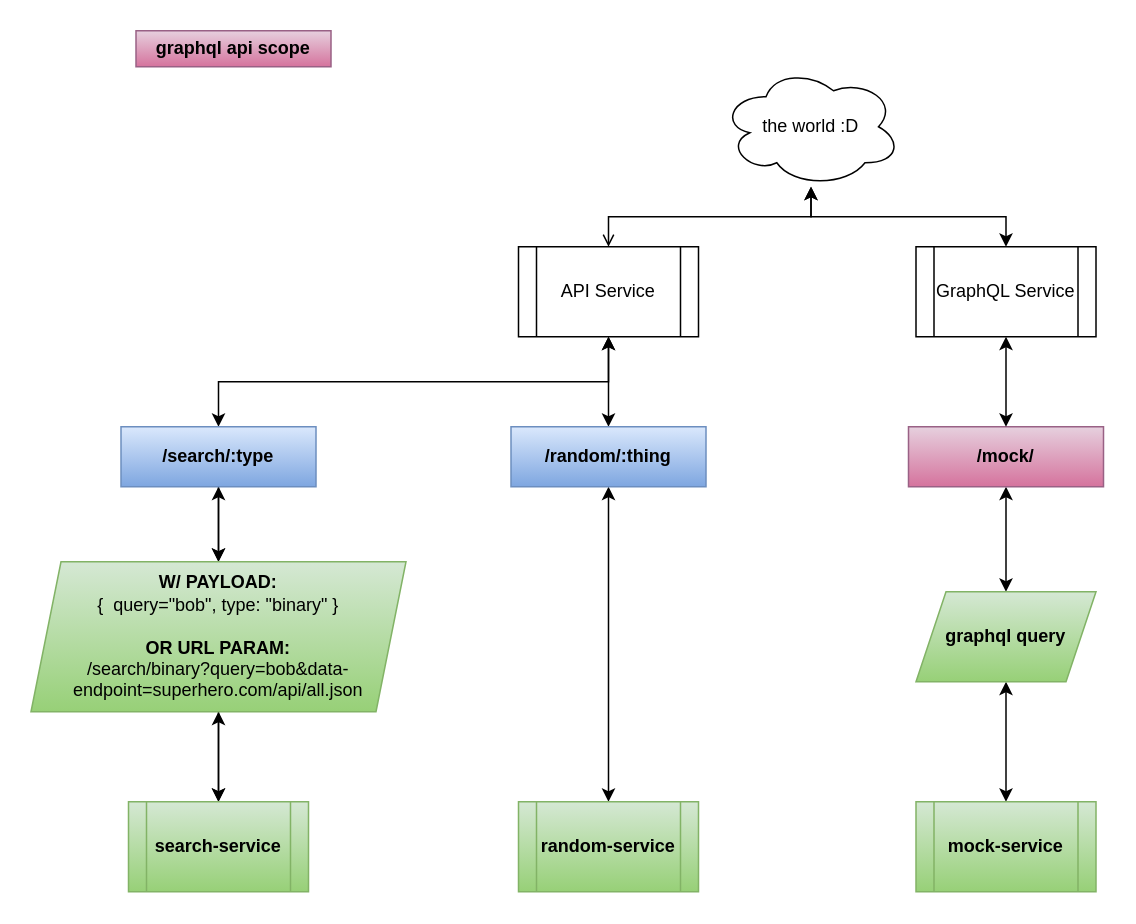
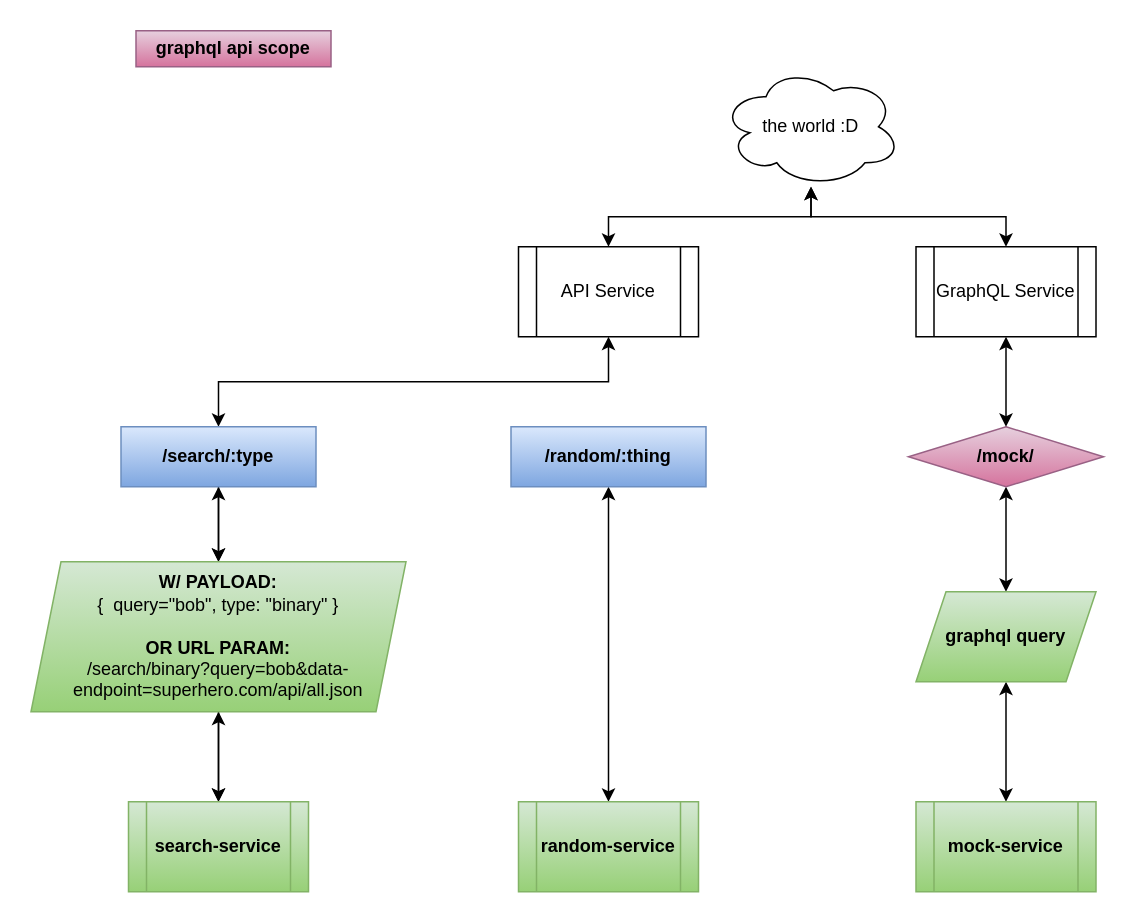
- <mxCell id="20" style="edgeStyle=elbowEdgeStyle;rounded=0;orthogonalLoop=1;jettySize=auto;elbow=vertical;html=1;startArrow=classic;startFill=1;endArrow=open;" edge="1" parent="1" source="22" target="4"><mxGeometry relative="1" as="geometry" /></mxCell>
+ <mxCell id="20" style="edgeStyle=elbowEdgeStyle;rounded=0;orthogonalLoop=1;jettySize=auto;elbow=vertical;html=1;startArrow=classic;startFill=1;" edge="1" parent="1" source="22" target="4"><mxGeometry relative="1" as="geometry" /></mxCell>
- <mxCell id="3" style="edgeStyle=elbowEdgeStyle;rounded=0;orthogonalLoop=1;jettySize=auto;elbow=vertical;html=1;startArrow=classic;startFill=1;" edge="1" parent="1" source="4" target="9"><mxGeometry relative="1" as="geometry" /></mxCell>
- <mxCell id="11" value="/mock/" style="rounded=0;whiteSpace=wrap;html=1;fontStyle=1;gradientColor=#d5739d;fillColor=#e6d0de;strokeColor=#996185;" vertex="1" parent="1"><mxGeometry x="605" y="284" width="130" height="40" as="geometry" /></mxCell>
+ <mxCell id="11" value="/mock/" style="rhombus;whiteSpace=wrap;html=1;fontStyle=1;gradientColor=#d5739d;fillColor=#e6d0de;strokeColor=#996185;" vertex="1" parent="1"><mxGeometry x="605" y="284" width="130" height="40" as="geometry" /></mxCell>
